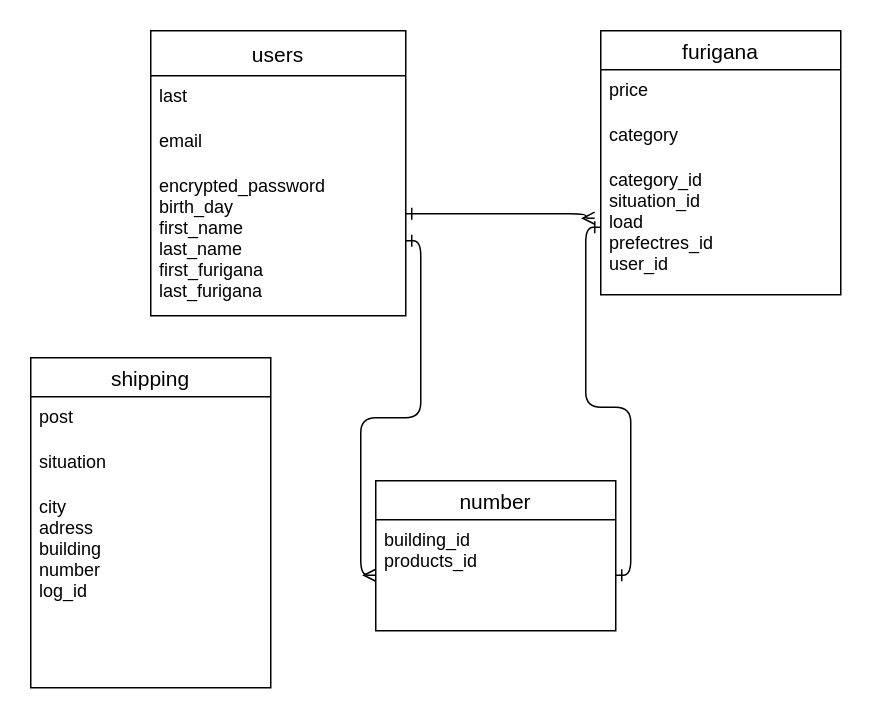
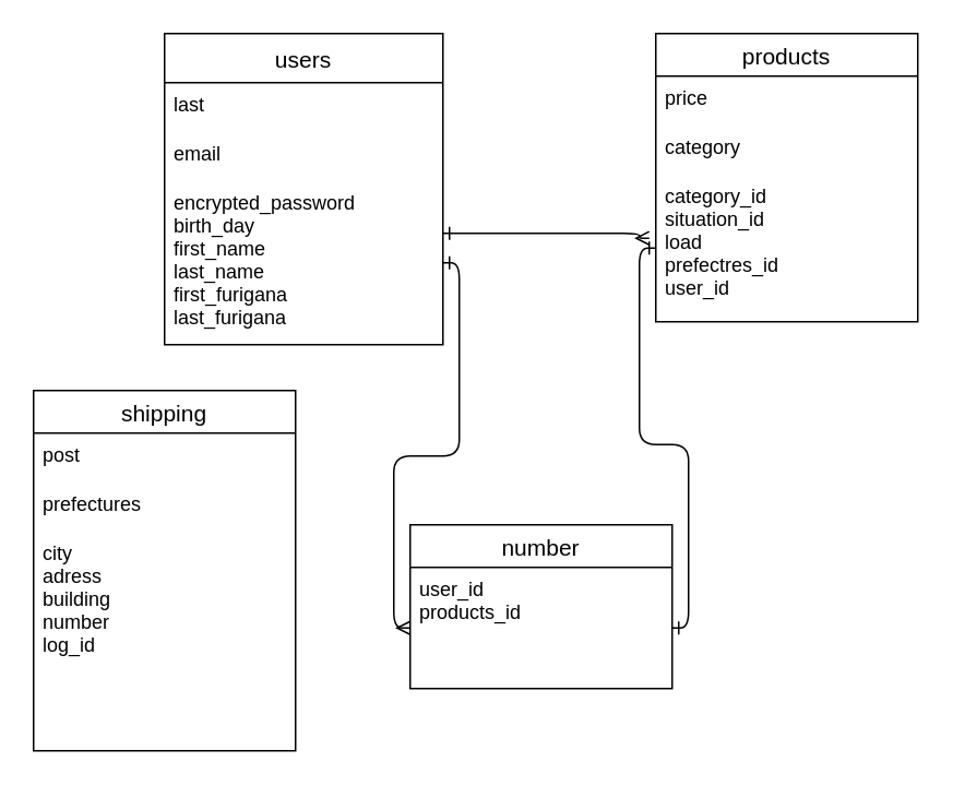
- <mxCell id="6" value="furigana" style="swimlane;fontStyle=0;childLayout=stackLayout;horizontal=1;startSize=26;horizontalStack=0;resizeParent=1;resizeParentMax=0;resizeLast=0;collapsible=1;marginBottom=0;align=center;fontSize=14;fontFamily=Helvetica;fontColor=default;strokeColor=default;fillColor=default;" vertex="1" parent="1"><mxGeometry x="400" y="20" width="160" height="176" as="geometry" /></mxCell>
+ <mxCell id="6" value="products" style="swimlane;fontStyle=0;childLayout=stackLayout;horizontal=1;startSize=26;horizontalStack=0;resizeParent=1;resizeParentMax=0;resizeLast=0;collapsible=1;marginBottom=0;align=center;fontSize=14;fontFamily=Helvetica;fontColor=default;strokeColor=default;fillColor=default;" vertex="1" parent="1"><mxGeometry x="400" y="20" width="160" height="176" as="geometry" /></mxCell>
- <mxCell id="4" value="situation" style="text;strokeColor=none;fillColor=none;spacingLeft=4;spacingRight=4;overflow=hidden;rotatable=0;points=[[0,0.5],[1,0.5]];portConstraint=eastwest;fontSize=12;fontFamily=Helvetica;fontColor=default;startSize=30;" vertex="1" parent="2"><mxGeometry y="56" width="160" height="30" as="geometry" /></mxCell>
+ <mxCell id="4" value="prefectures" style="text;strokeColor=none;fillColor=none;spacingLeft=4;spacingRight=4;overflow=hidden;rotatable=0;points=[[0,0.5],[1,0.5]];portConstraint=eastwest;fontSize=12;fontFamily=Helvetica;fontColor=default;startSize=30;" vertex="1" parent="2"><mxGeometry y="56" width="160" height="30" as="geometry" /></mxCell>
- <mxCell id="15" value="building_id&#10;products_id" style="text;strokeColor=none;fillColor=none;spacingLeft=4;spacingRight=4;overflow=hidden;rotatable=0;points=[[0,0.5],[1,0.5]];portConstraint=eastwest;fontSize=12;fontFamily=Helvetica;fontColor=default;startSize=30;" vertex="1" parent="14"><mxGeometry y="26" width="160" height="74" as="geometry" /></mxCell>
+ <mxCell id="15" value="user_id&#10;products_id" style="text;strokeColor=none;fillColor=none;spacingLeft=4;spacingRight=4;overflow=hidden;rotatable=0;points=[[0,0.5],[1,0.5]];portConstraint=eastwest;fontSize=12;fontFamily=Helvetica;fontColor=default;startSize=30;" vertex="1" parent="14"><mxGeometry y="26" width="160" height="74" as="geometry" /></mxCell>
